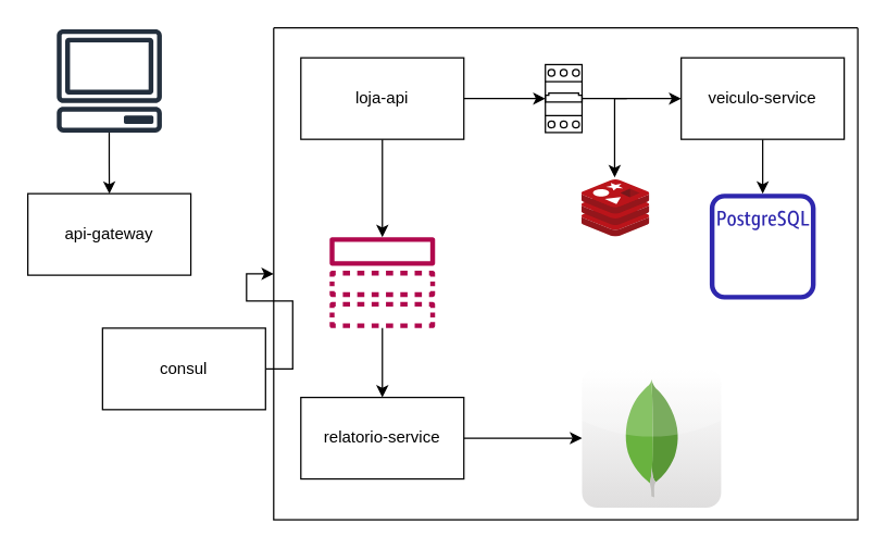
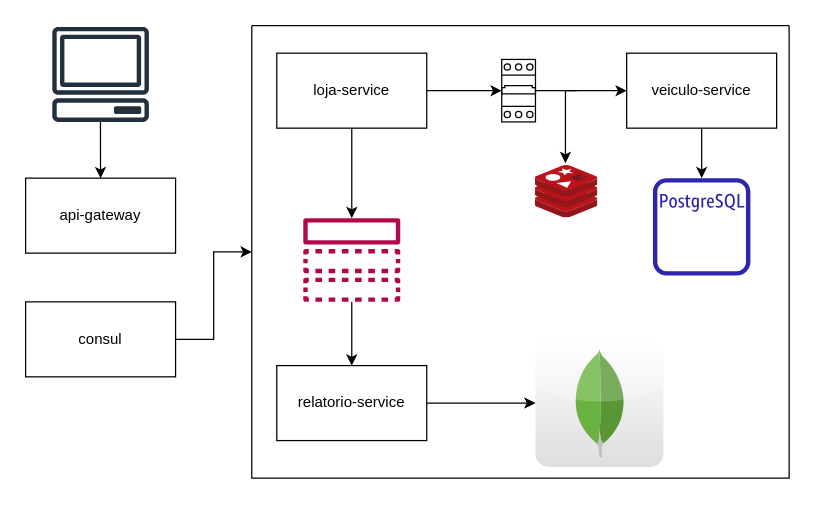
- <mxCell id="7" value="loja-api" style="rounded=0;whiteSpace=wrap;html=1;" vertex="1" parent="1"><mxGeometry x="221" y="42" width="120" height="60" as="geometry" /></mxCell>
+ <mxCell id="7" value="loja-service" style="rounded=0;whiteSpace=wrap;html=1;" vertex="1" parent="1"><mxGeometry x="221" y="42" width="120" height="60" as="geometry" /></mxCell>
- <mxCell id="22" value="consul" style="rounded=0;whiteSpace=wrap;html=1;" vertex="1" parent="1"><mxGeometry x="75" y="241" width="120" height="60" as="geometry" /></mxCell>
+ <mxCell id="22" value="consul" style="rounded=0;whiteSpace=wrap;html=1;" vertex="1" parent="1"><mxGeometry x="20" y="241" width="120" height="60" as="geometry" /></mxCell>
